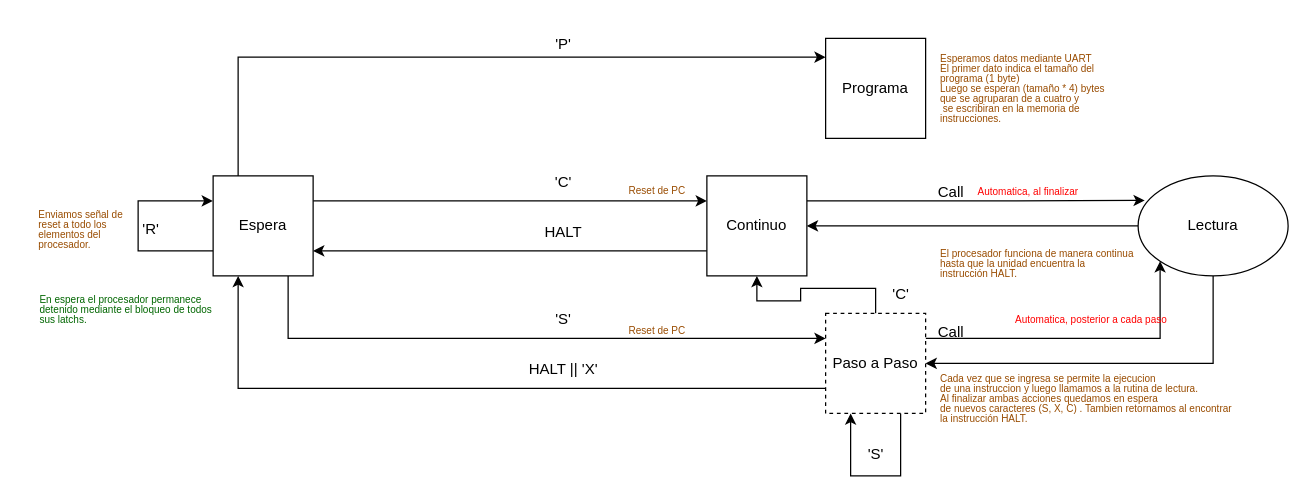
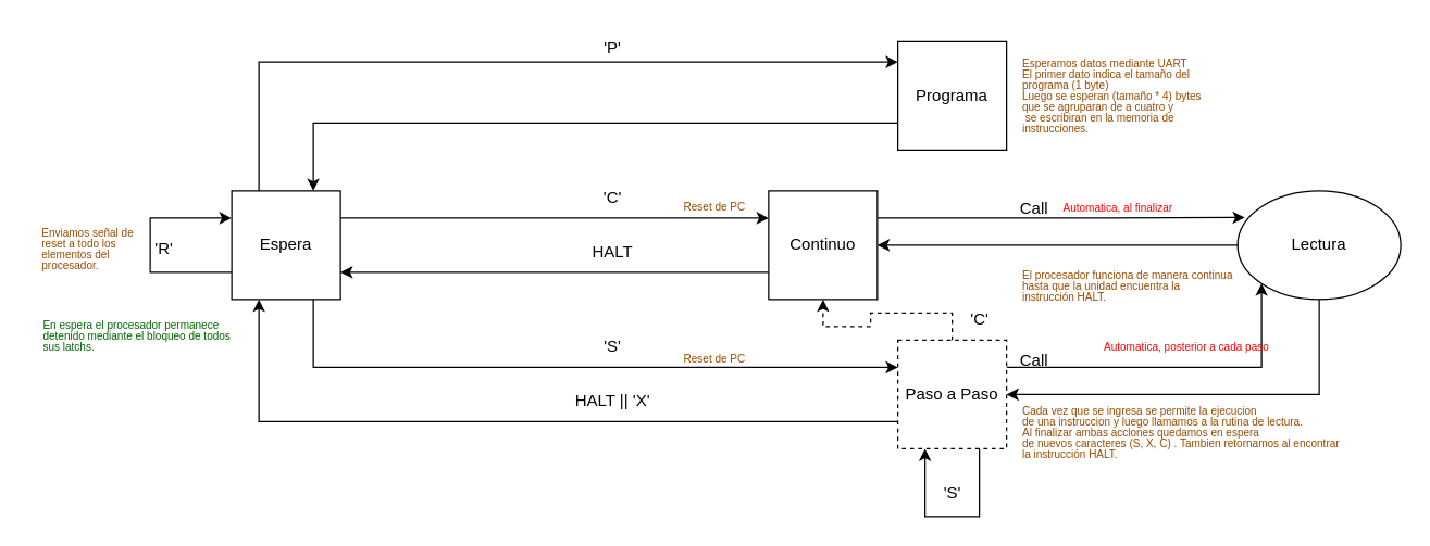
+ <mxCell id="7" style="edgeStyle=orthogonalEdgeStyle;rounded=0;orthogonalLoop=1;jettySize=auto;html=1;exitX=0;exitY=0.75;exitDx=0;exitDy=0;entryX=0.75;entryY=0;entryDx=0;entryDy=0;" edge="1" parent="1" source="8" target="6"><mxGeometry relative="1" as="geometry"><Array as="points"><mxPoint x="230" y="90" /></Array></mxGeometry></mxCell>
- <mxCell id="14" style="edgeStyle=orthogonalEdgeStyle;rounded=0;orthogonalLoop=1;jettySize=auto;html=1;exitX=0.5;exitY=0;exitDx=0;exitDy=0;entryX=0.5;entryY=1;entryDx=0;entryDy=0;" edge="1" parent="1" source="15" target="11"><mxGeometry relative="1" as="geometry" /></mxCell>
+ <mxCell id="14" style="edgeStyle=orthogonalEdgeStyle;rounded=0;orthogonalLoop=1;jettySize=auto;html=1;exitX=0.5;exitY=0;exitDx=0;exitDy=0;entryX=0.5;entryY=1;entryDx=0;entryDy=0;dashed=1;" edge="1" parent="1" source="15" target="11"><mxGeometry relative="1" as="geometry" /></mxCell>
